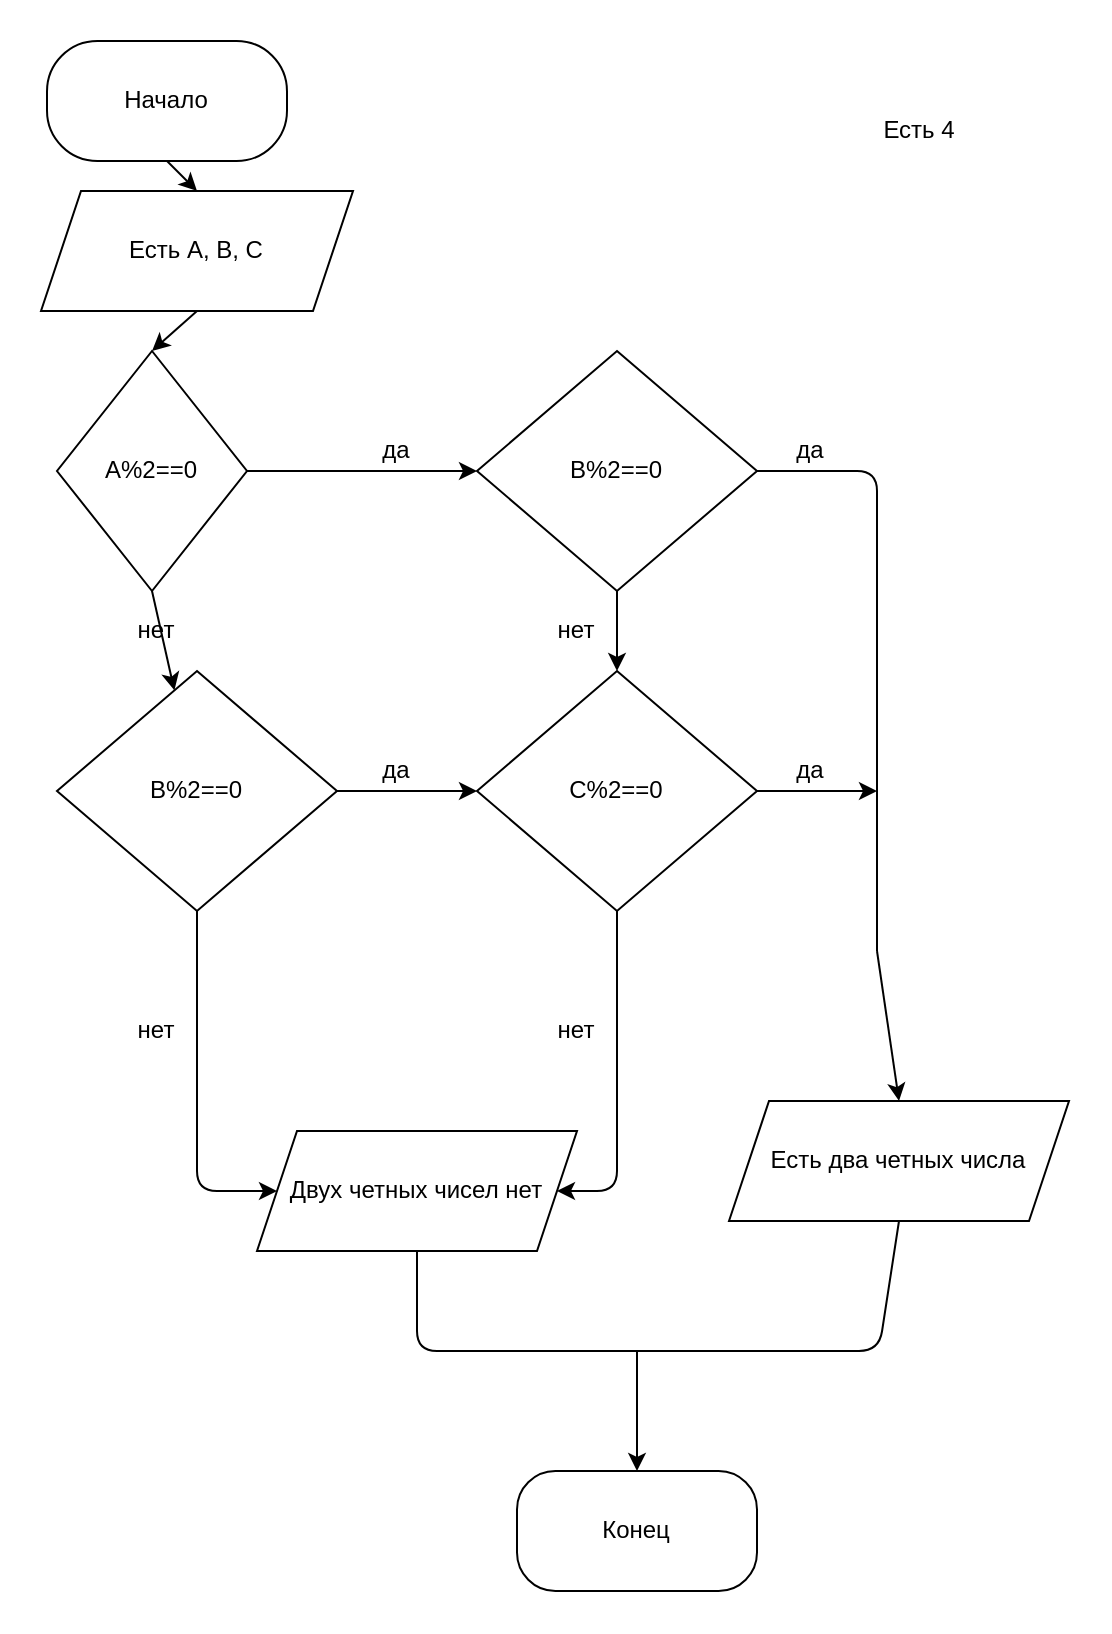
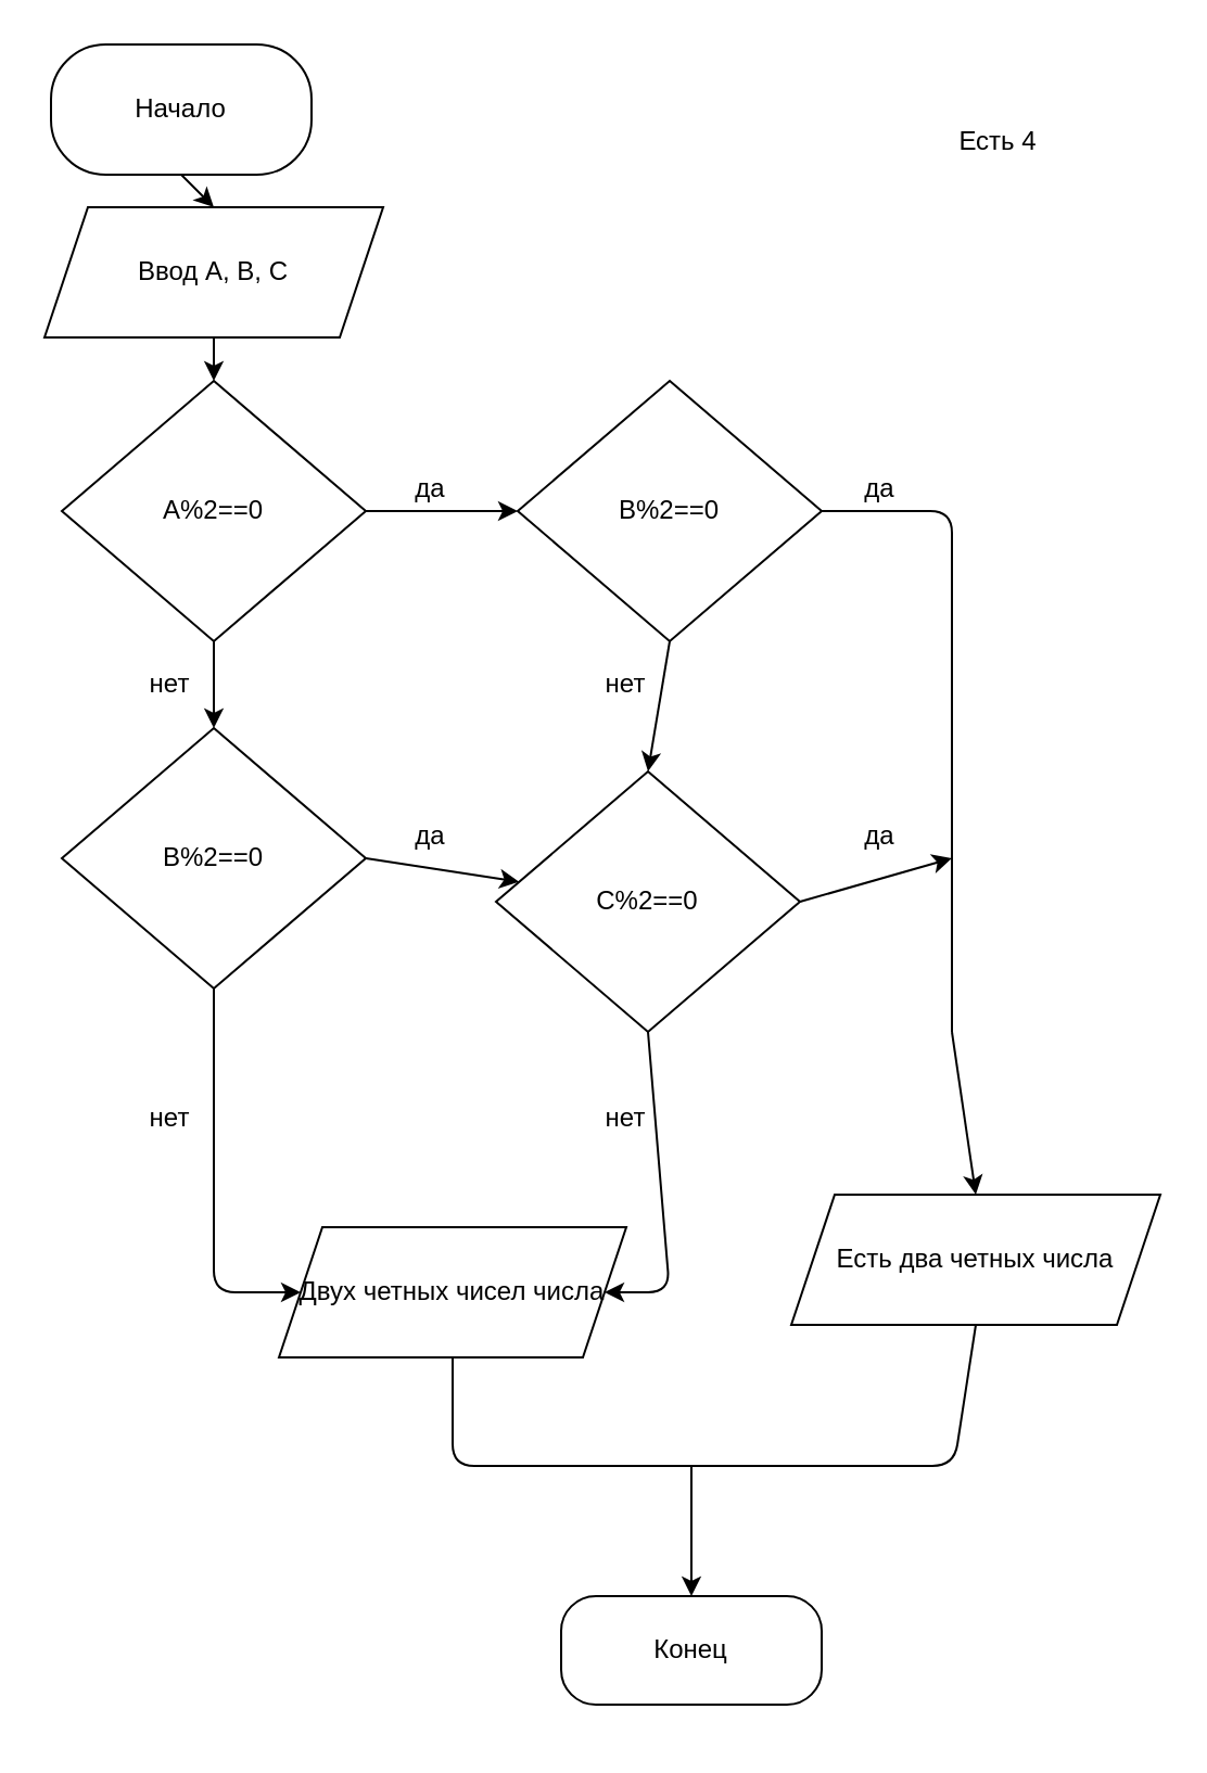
- <mxCell id="2" value="Есть A, B, С" style="shape=parallelogram;perimeter=parallelogramPerimeter;whiteSpace=wrap;html=1;fixedSize=1;" parent="1" vertex="1"><mxGeometry x="20" y="95" width="156" height="60" as="geometry" /></mxCell>
+ <mxCell id="2" value="Ввод A, B, С" style="shape=parallelogram;perimeter=parallelogramPerimeter;whiteSpace=wrap;html=1;fixedSize=1;" parent="1" vertex="1"><mxGeometry x="20" y="95" width="156" height="60" as="geometry" /></mxCell>
- <mxCell id="4" value="A%2==0" style="rhombus;whiteSpace=wrap;html=1;" parent="1" vertex="1"><mxGeometry x="28" y="175" width="95" height="120" as="geometry" /></mxCell>
+ <mxCell id="4" value="A%2==0" style="rhombus;whiteSpace=wrap;html=1;" parent="1" vertex="1"><mxGeometry x="28" y="175" width="140" height="120" as="geometry" /></mxCell>
- <mxCell id="9" value="&lt;span&gt;C%2==0&lt;/span&gt;" style="rhombus;whiteSpace=wrap;html=1;" parent="1" vertex="1"><mxGeometry x="238" y="335" width="140" height="120" as="geometry" /></mxCell>
+ <mxCell id="9" value="&lt;span&gt;C%2==0&lt;/span&gt;" style="rhombus;whiteSpace=wrap;html=1;" parent="1" vertex="1"><mxGeometry x="228" y="355" width="140" height="120" as="geometry" /></mxCell>
- <mxCell id="22" value="Двух четных чисел нет" style="shape=parallelogram;perimeter=parallelogramPerimeter;whiteSpace=wrap;html=1;fixedSize=1;" parent="1" vertex="1"><mxGeometry x="128" y="565" width="160" height="60" as="geometry" /></mxCell>
+ <mxCell id="22" value="Двух четных чисел числа" style="shape=parallelogram;perimeter=parallelogramPerimeter;whiteSpace=wrap;html=1;fixedSize=1;" parent="1" vertex="1"><mxGeometry x="128" y="565" width="160" height="60" as="geometry" /></mxCell>
- <mxCell id="29" value="Конец" style="rounded=1;whiteSpace=wrap;html=1;arcSize=32;" parent="1" vertex="1"><mxGeometry x="258" y="735" width="120" height="60" as="geometry" /></mxCell>
+ <mxCell id="29" value="Конец" style="rounded=1;whiteSpace=wrap;html=1;arcSize=32;" parent="1" vertex="1"><mxGeometry x="258" y="735" width="120" height="50" as="geometry" /></mxCell>
